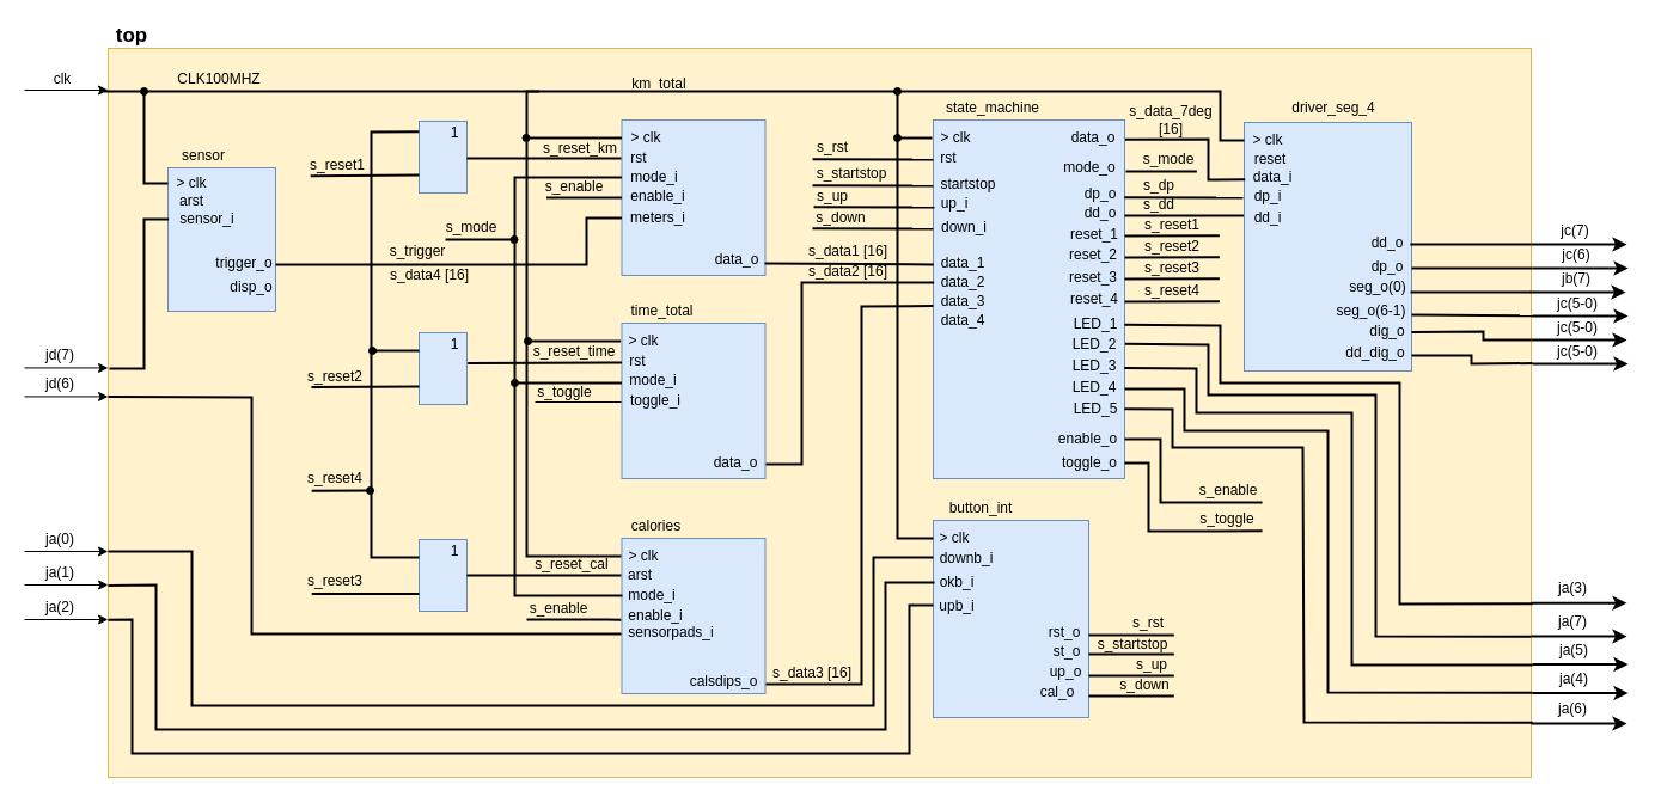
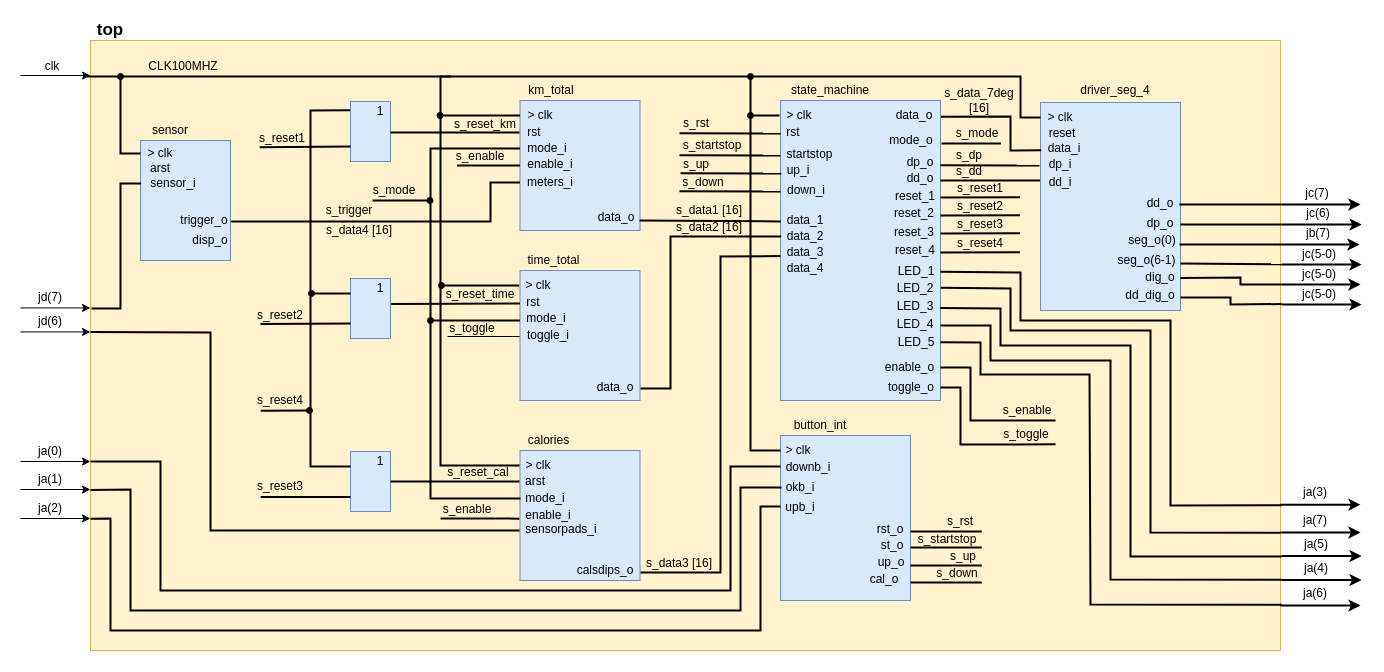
- <mxCell id="22" value="km_total" style="text;html=1;strokeColor=none;fillColor=none;align=center;verticalAlign=middle;whiteSpace=wrap;rounded=0;" parent="1" vertex="1"><mxGeometry x="517.5" y="60" width="66" height="20" as="geometry" /></mxCell>
+ <mxCell id="22" value="km_total" style="text;html=1;strokeColor=none;fillColor=none;align=center;verticalAlign=middle;whiteSpace=wrap;rounded=0;" parent="1" vertex="1"><mxGeometry x="517.5" y="80" width="66" height="20" as="geometry" /></mxCell>
